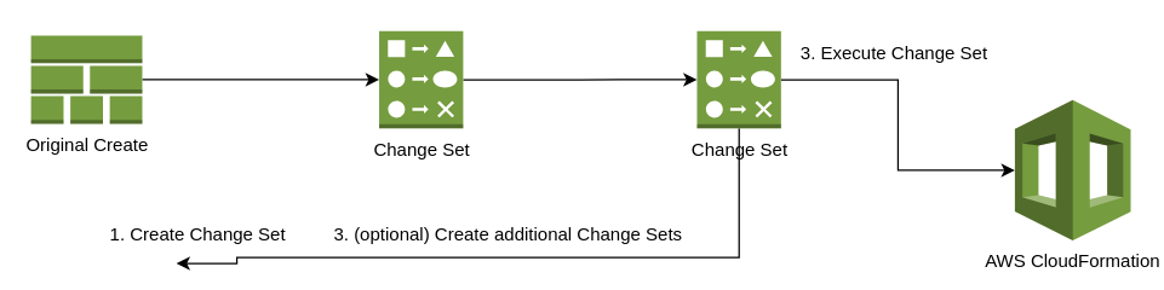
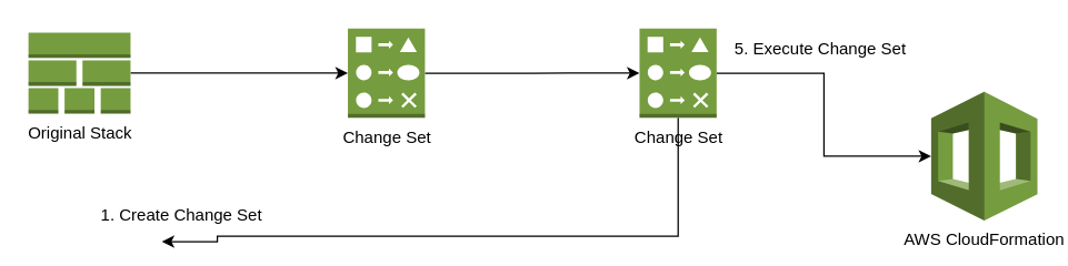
- <mxCell id="11" value="3. Execute Change Set" style="text;html=1;align=center;verticalAlign=middle;resizable=0;points=[];autosize=1;strokeColor=none;fillColor=none;" vertex="1" parent="1"><mxGeometry x="515" y="20" width="150" height="30" as="geometry" /></mxCell>
+ <mxCell id="11" value="5. Execute Change Set" style="text;html=1;align=center;verticalAlign=middle;resizable=0;points=[];autosize=1;strokeColor=none;fillColor=none;" vertex="1" parent="1"><mxGeometry x="515" y="20" width="150" height="30" as="geometry" /></mxCell>
- <mxCell id="3" value="Original Create" style="outlineConnect=0;dashed=0;verticalLabelPosition=bottom;verticalAlign=top;align=center;html=1;shape=mxgraph.aws3.stack_aws_cloudformation;fillColor=#759C3E;gradientColor=none;" vertex="1" parent="1"><mxGeometry x="20" y="23" width="73.5" height="58.5" as="geometry" /></mxCell>
+ <mxCell id="3" value="Original Stack" style="outlineConnect=0;dashed=0;verticalLabelPosition=bottom;verticalAlign=top;align=center;html=1;shape=mxgraph.aws3.stack_aws_cloudformation;fillColor=#759C3E;gradientColor=none;" vertex="1" parent="1"><mxGeometry x="20" y="23" width="73.5" height="58.5" as="geometry" /></mxCell>
- <mxCell id="12" value="3. (optional) Create additional Change Sets" style="text;html=1;align=center;verticalAlign=middle;resizable=0;points=[];autosize=1;strokeColor=none;fillColor=none;" vertex="1" parent="1"><mxGeometry x="210" y="140" width="250" height="30" as="geometry" /></mxCell>
